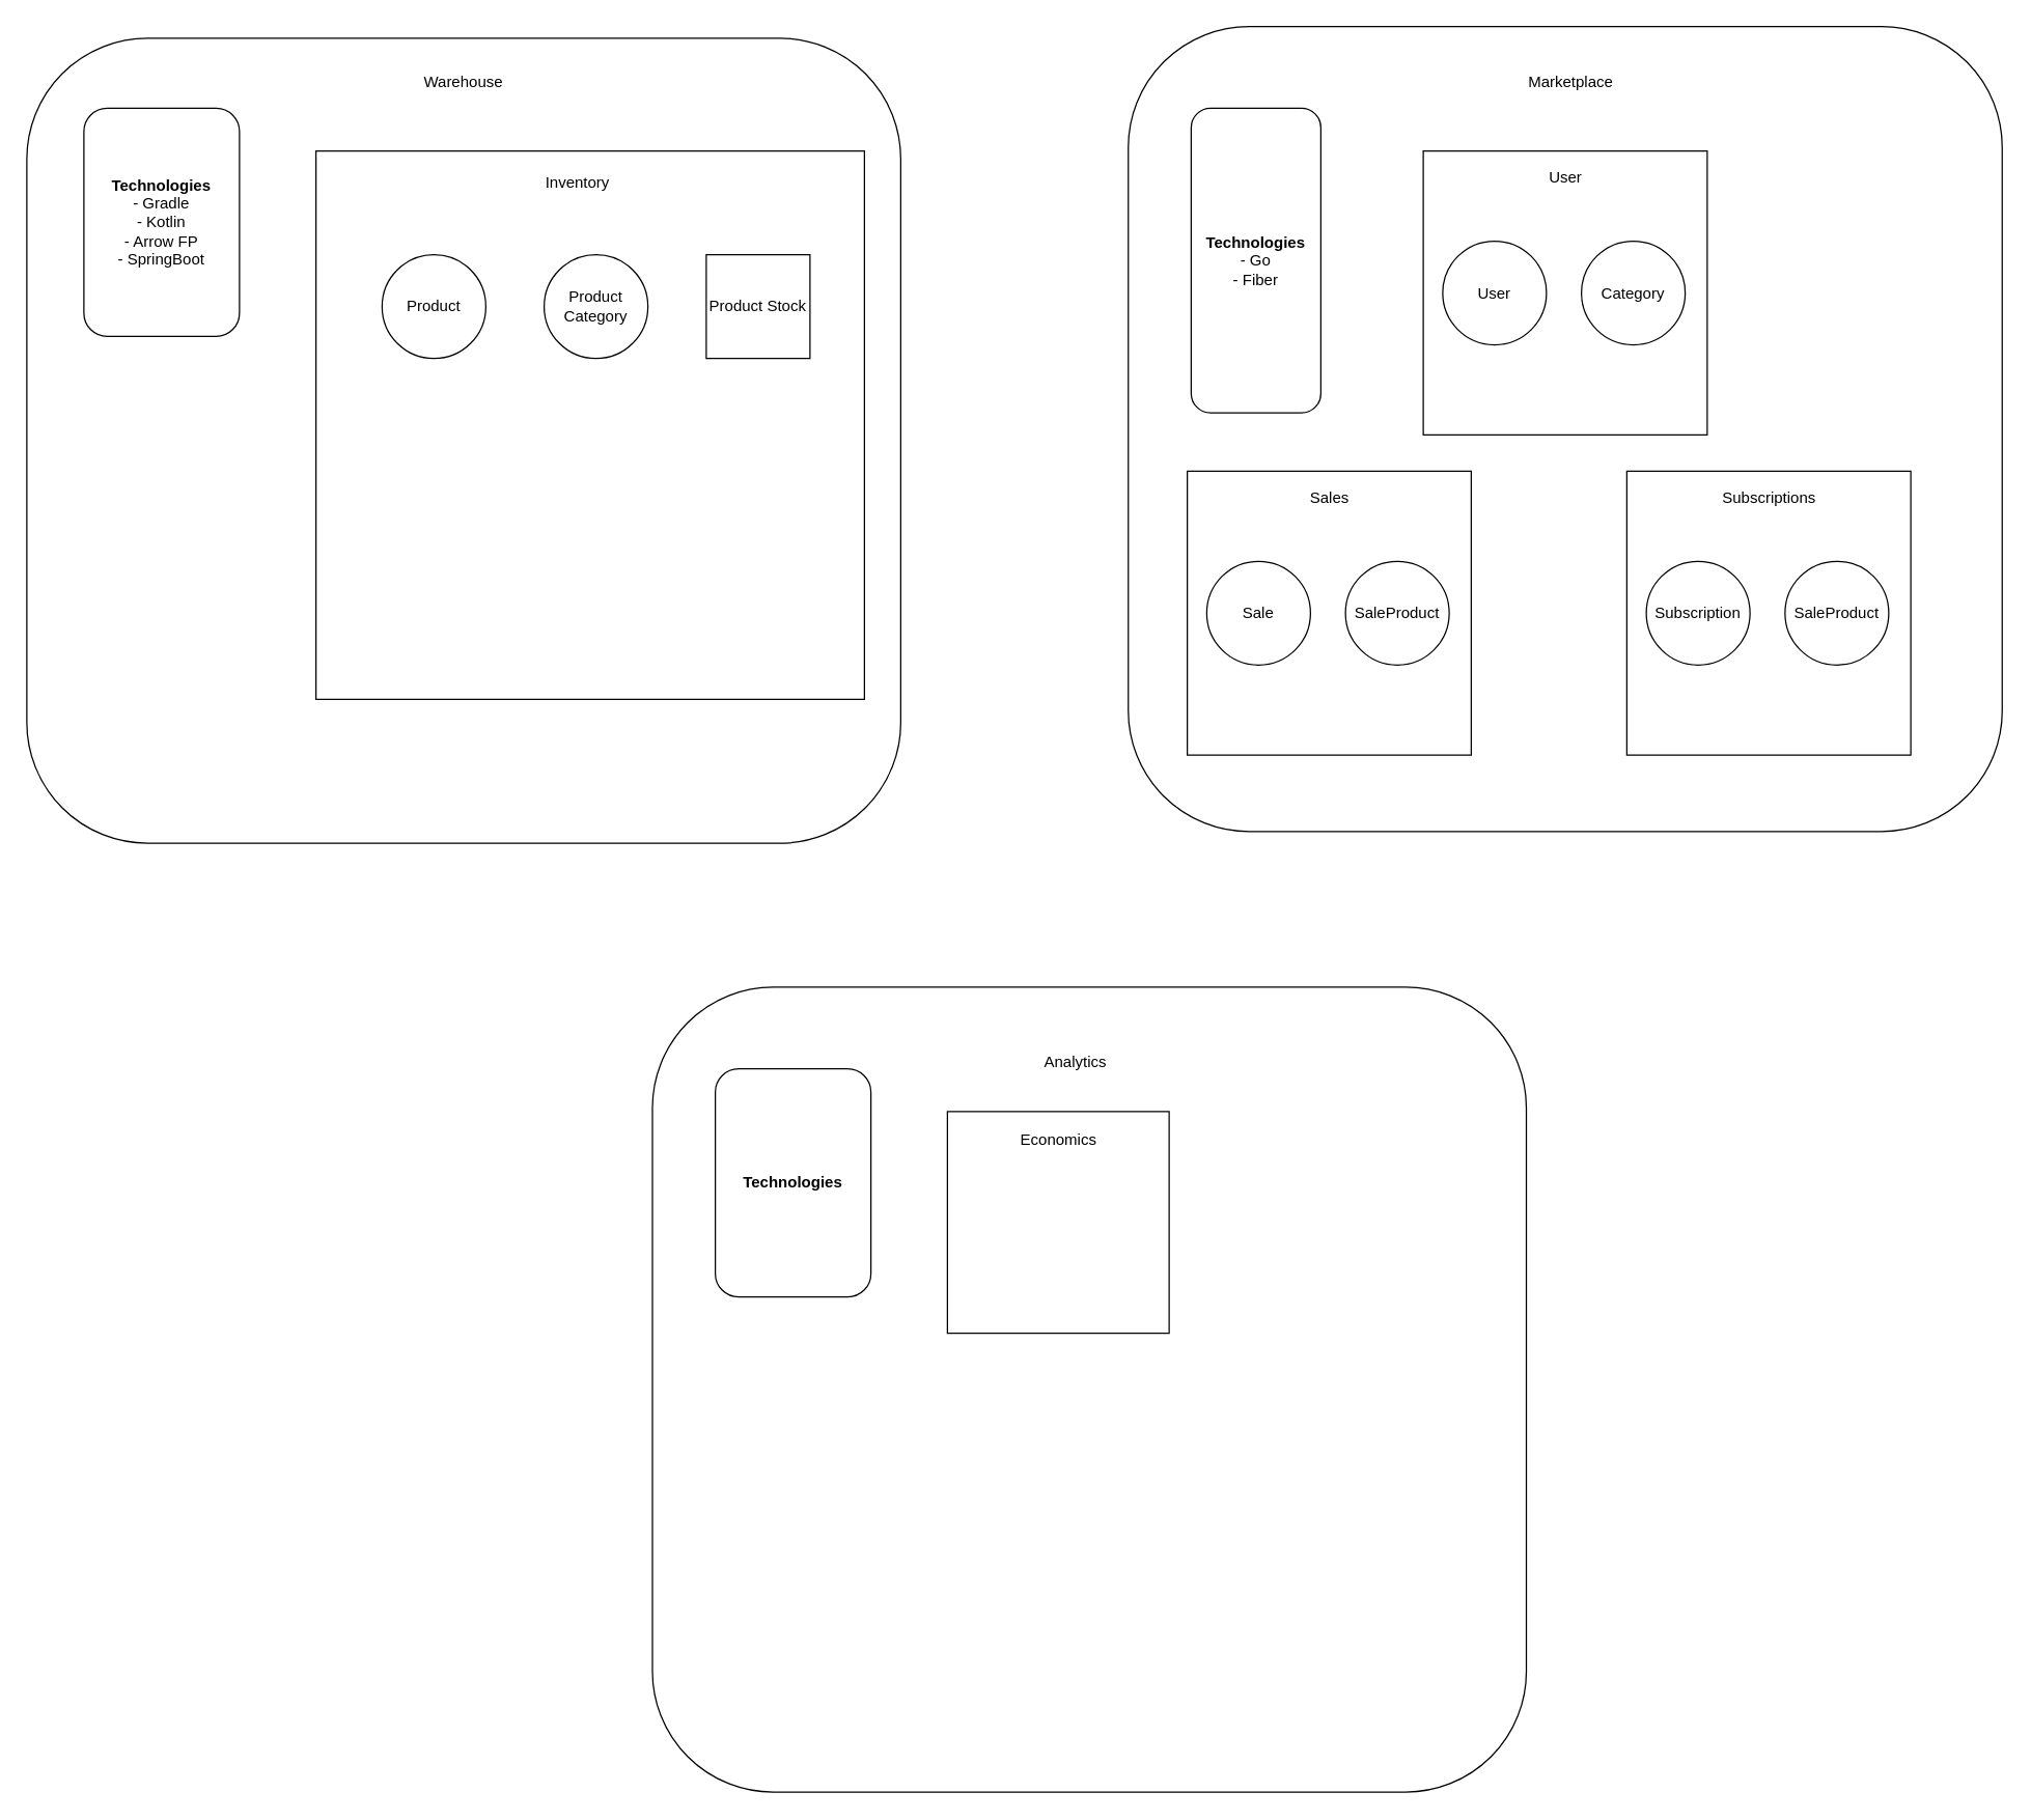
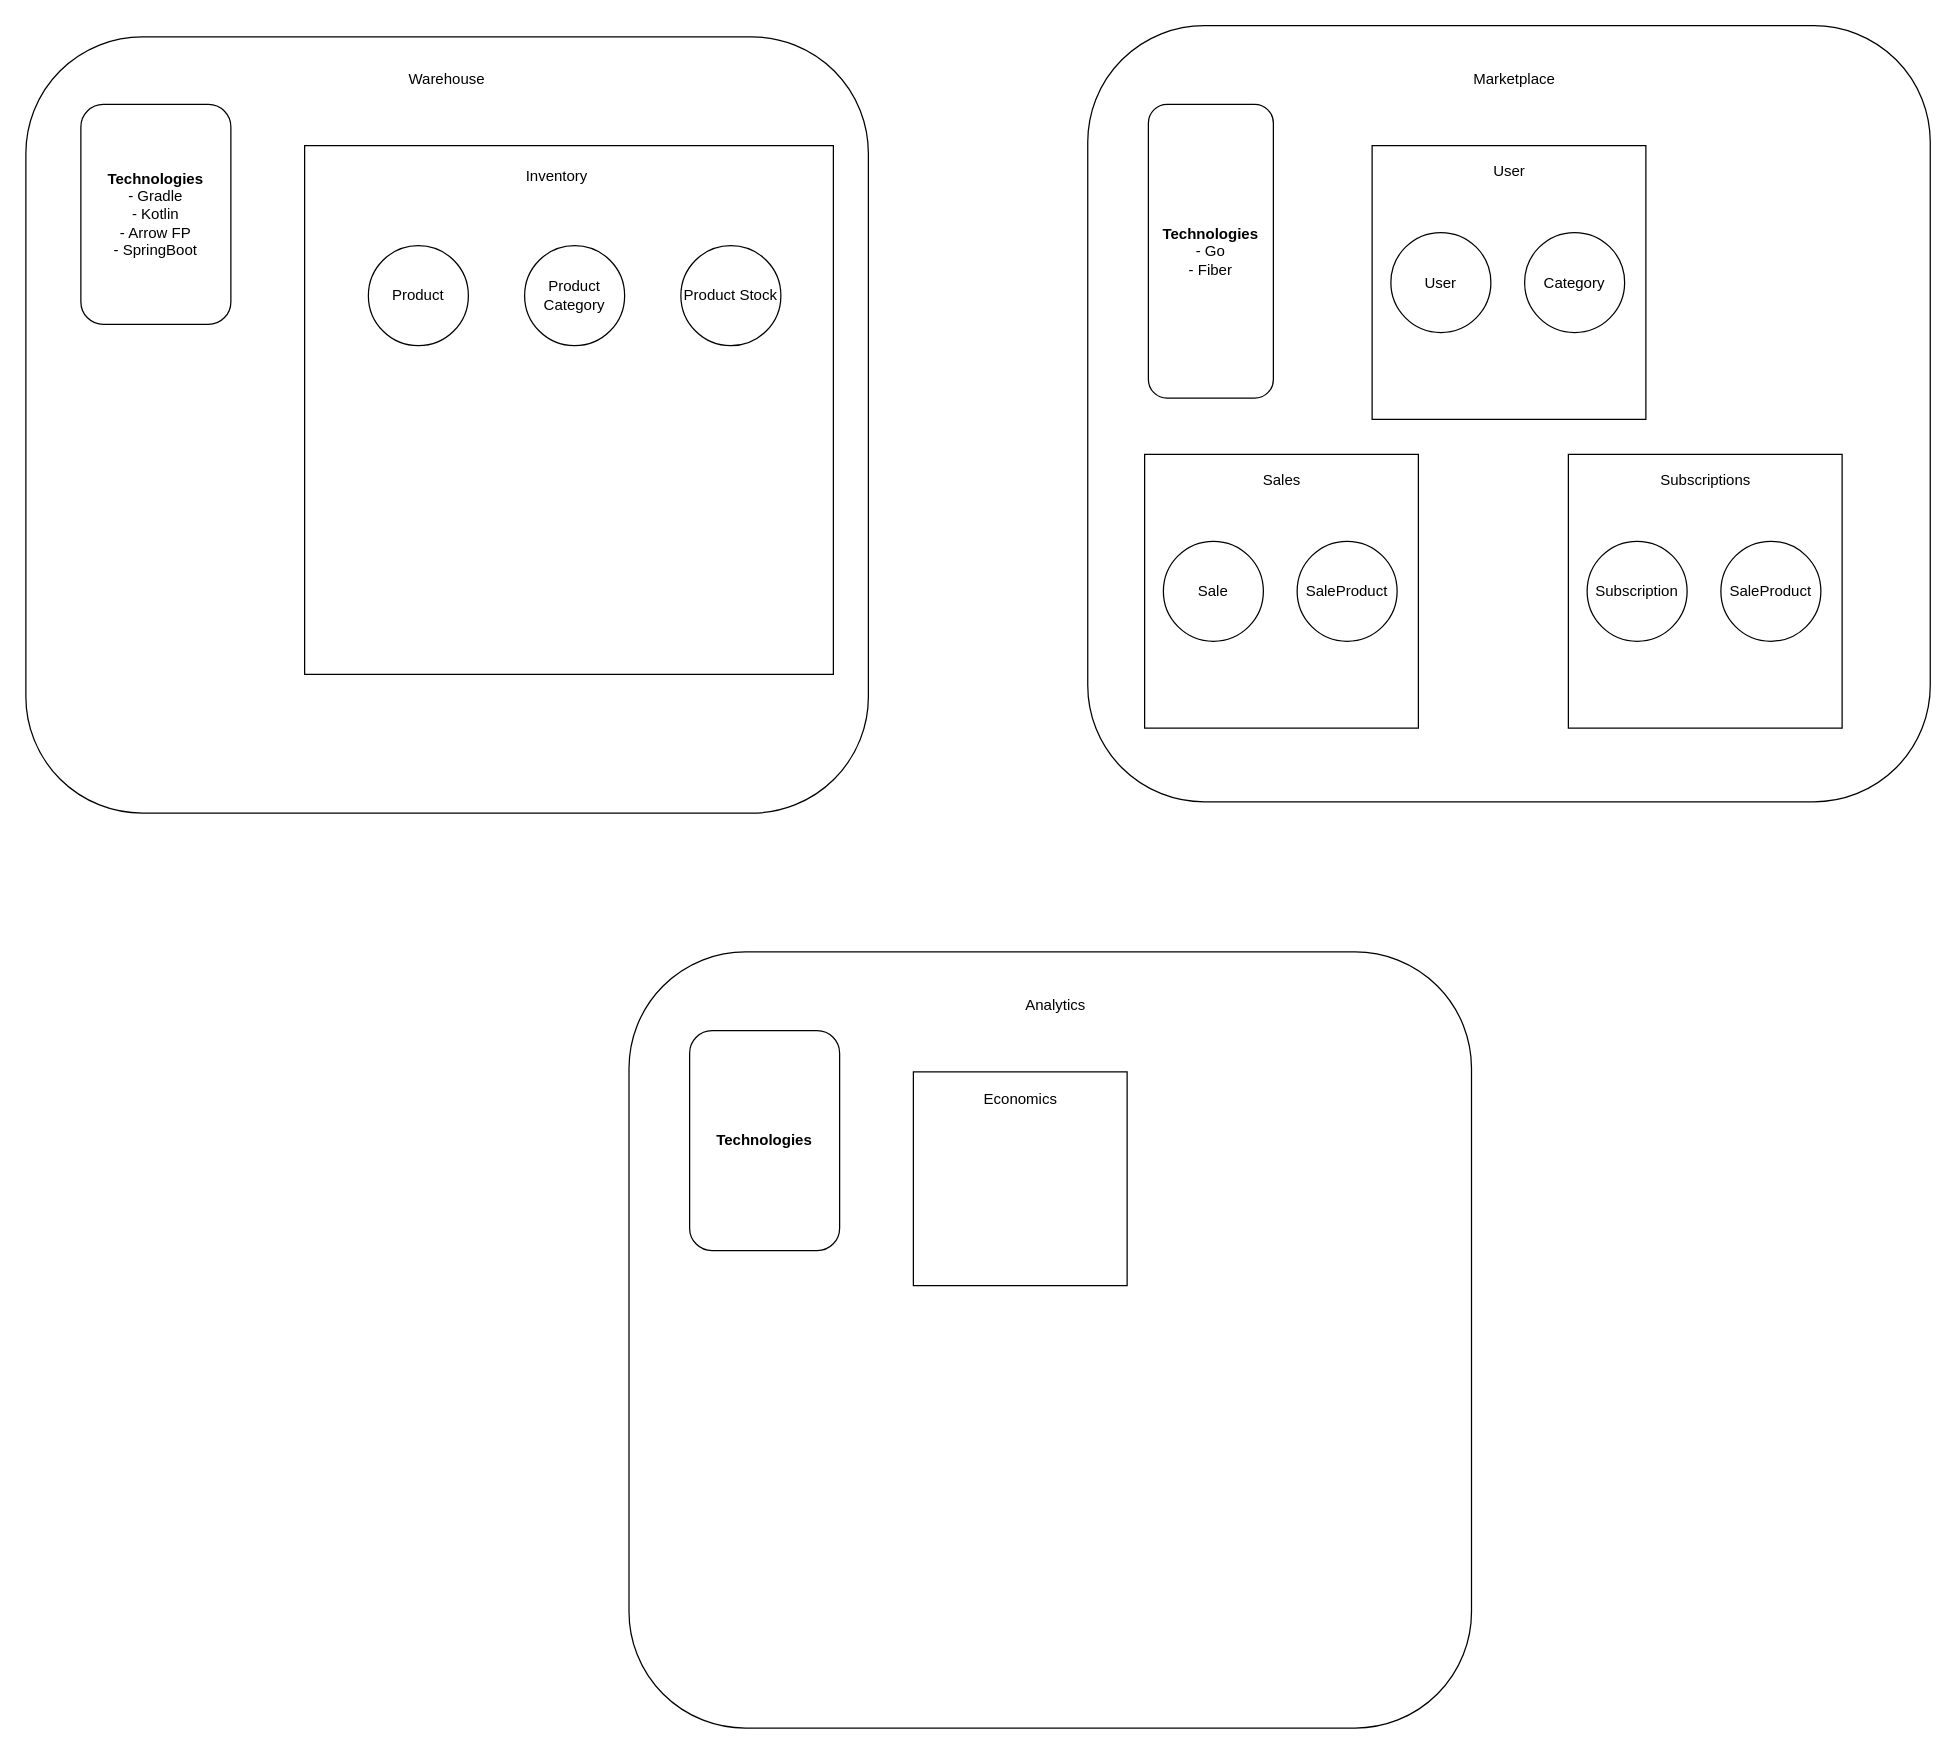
- <mxCell id="8" value="Product Stock" style="whiteSpace=wrap;html=1;aspect=fixed;rounded=0;" vertex="1" parent="1"><mxGeometry x="544" y="196" width="80" height="80" as="geometry" /></mxCell>
+ <mxCell id="8" value="Product Stock" style="ellipse;whiteSpace=wrap;html=1;aspect=fixed;" vertex="1" parent="1"><mxGeometry x="544" y="196" width="80" height="80" as="geometry" /></mxCell>
- <mxCell id="22" value="Analytics" style="text;html=1;strokeColor=none;fillColor=none;align=center;verticalAlign=middle;whiteSpace=wrap;rounded=0;" vertex="1" parent="1"><mxGeometry x="799" y="804" width="60" height="30" as="geometry" /></mxCell>
+ <mxCell id="22" value="Analytics" style="text;html=1;strokeColor=none;fillColor=none;align=center;verticalAlign=middle;whiteSpace=wrap;rounded=0;" vertex="1" parent="1"><mxGeometry x="814" y="789" width="60" height="30" as="geometry" /></mxCell>
